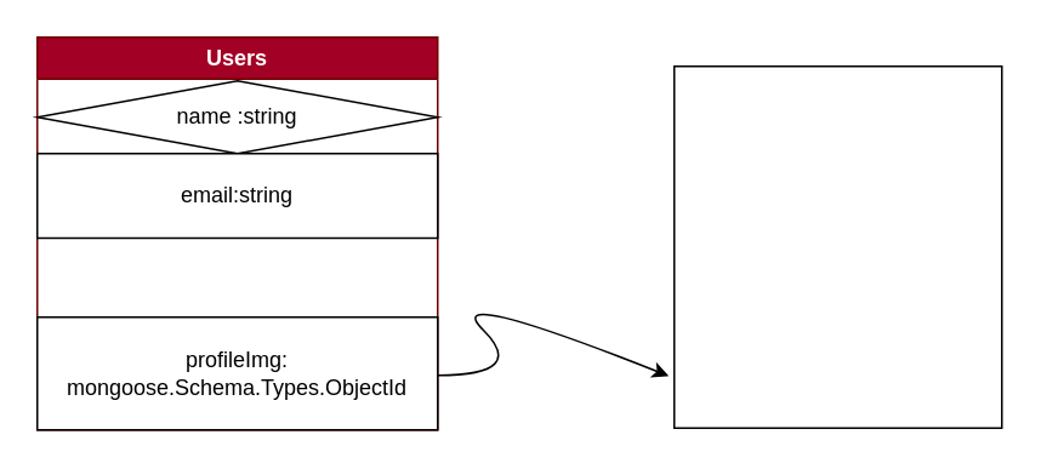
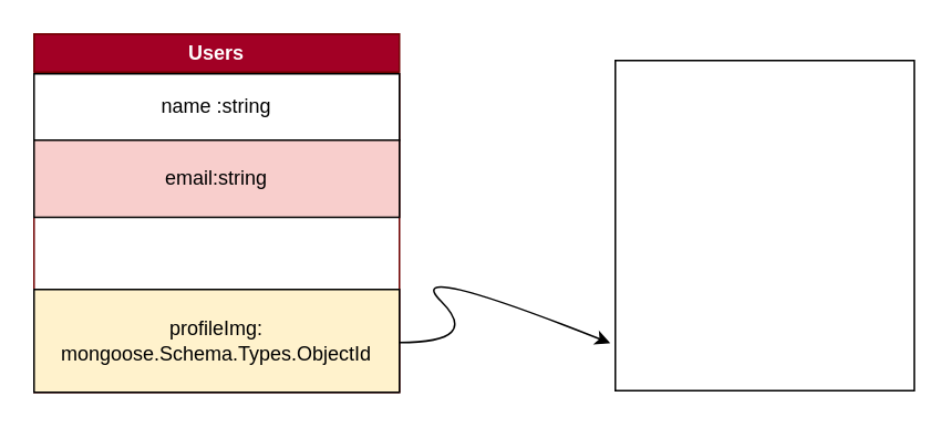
- <mxCell id="3" value="name :string" style="rhombus;whiteSpace=wrap;html=1;" vertex="1" parent="2"><mxGeometry y="24" width="220" height="40" as="geometry" /></mxCell>
+ <mxCell id="3" value="name :string" style="rounded=0;whiteSpace=wrap;html=1;" vertex="1" parent="2"><mxGeometry y="24" width="220" height="40" as="geometry" /></mxCell>
- <mxCell id="4" value="email:string" style="rounded=0;whiteSpace=wrap;html=1;" vertex="1" parent="2"><mxGeometry y="64" width="220" height="46.5" as="geometry" /></mxCell>
+ <mxCell id="4" value="email:string" style="rounded=0;whiteSpace=wrap;html=1;fillColor=#f8cecc;" vertex="1" parent="2"><mxGeometry y="64" width="220" height="46.5" as="geometry" /></mxCell>
- <mxCell id="5" value="profileImg:&lt;br&gt;mongoose.Schema.Types.ObjectId" style="rounded=0;whiteSpace=wrap;html=1;align=center;" vertex="1" parent="1"><mxGeometry x="20" y="174" width="220" height="62" as="geometry" /></mxCell>
+ <mxCell id="5" value="profileImg:&lt;br&gt;mongoose.Schema.Types.ObjectId" style="rounded=0;whiteSpace=wrap;html=1;align=center;fillColor=#fff2cc;" vertex="1" parent="1"><mxGeometry x="20" y="174" width="220" height="62" as="geometry" /></mxCell>
